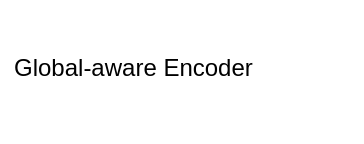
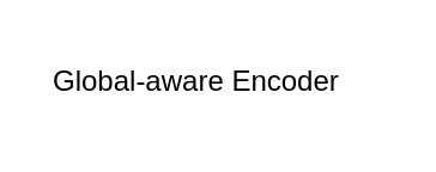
- <mxCell id="2" value="Global-aware Encoder" style="text;whiteSpace=wrap;html=1;" parent="1" vertex="1"><mxGeometry x="5" y="20" width="140" height="30" as="geometry" /></mxCell>
+ <mxCell id="2" value="Global-aware Encoder" style="text;whiteSpace=wrap;html=1;" parent="1" vertex="1"><mxGeometry x="20" y="20" width="140" height="30" as="geometry" /></mxCell>
